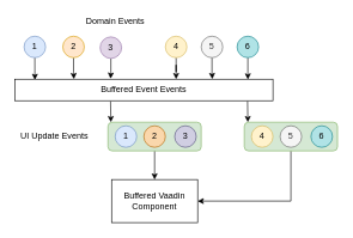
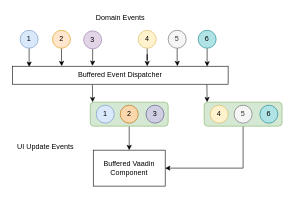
- <mxCell id="16" value="Domain Events" style="text;html=1;resizable=0;autosize=1;align=center;verticalAlign=middle;points=[];fillColor=none;strokeColor=none;rounded=0;" vertex="1" parent="1"><mxGeometry x="110" y="20" width="100" height="20" as="geometry" /></mxCell>
+ <mxCell id="16" value="Domain Events" style="text;html=1;resizable=0;autosize=1;align=center;verticalAlign=middle;points=[];fillColor=none;strokeColor=none;rounded=0;" vertex="1" parent="1"><mxGeometry x="150" y="20" width="100" height="20" as="geometry" /></mxCell>
- <mxCell id="14" value="Buffered Event Events" style="rounded=0;whiteSpace=wrap;html=1;" vertex="1" parent="1"><mxGeometry x="20" y="110" width="360" height="30" as="geometry" /></mxCell>
+ <mxCell id="14" value="Buffered Event Dispatcher" style="rounded=0;whiteSpace=wrap;html=1;" vertex="1" parent="1"><mxGeometry x="20" y="110" width="360" height="30" as="geometry" /></mxCell>
- <mxCell id="18" value="UI Update Events" style="text;html=1;resizable=0;autosize=1;align=center;verticalAlign=middle;points=[];fillColor=none;strokeColor=none;rounded=0;" vertex="1" parent="1"><mxGeometry x="20" y="180" width="110" height="20" as="geometry" /></mxCell>
+ <mxCell id="18" value="UI Update Events" style="text;html=1;resizable=0;autosize=1;align=center;verticalAlign=middle;points=[];fillColor=none;strokeColor=none;rounded=0;" vertex="1" parent="1"><mxGeometry x="20" y="235" width="110" height="20" as="geometry" /></mxCell>
